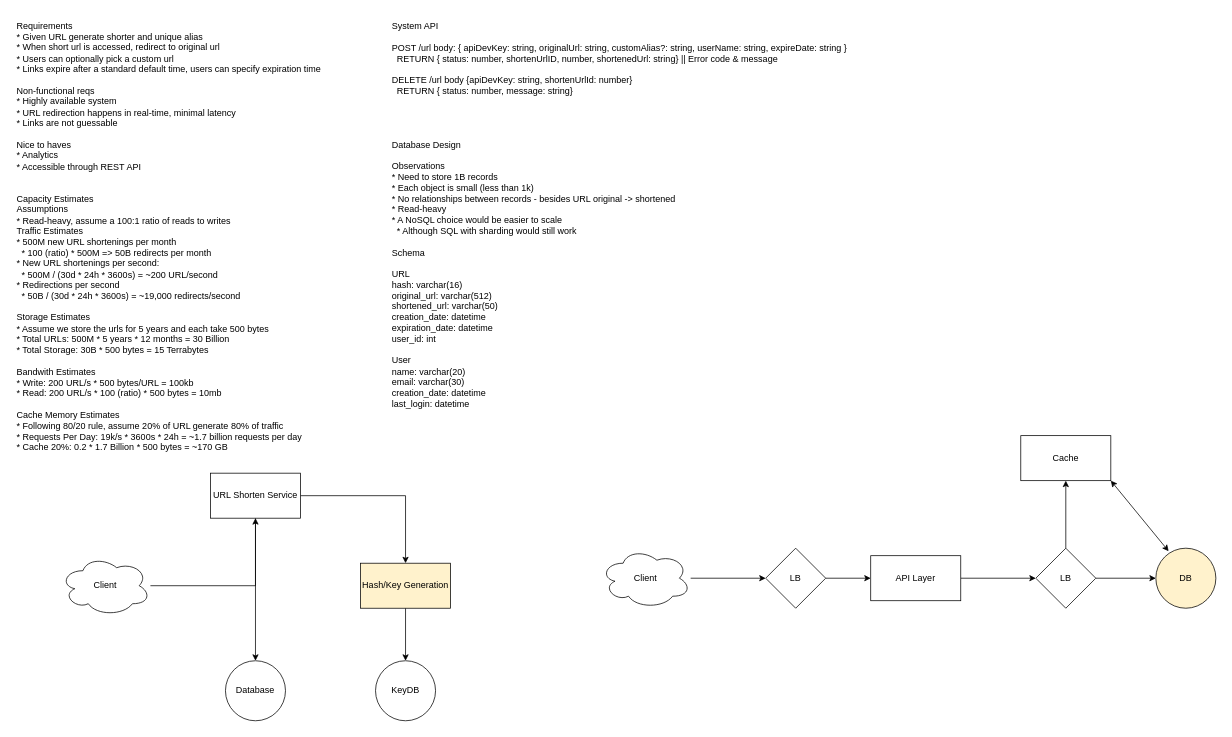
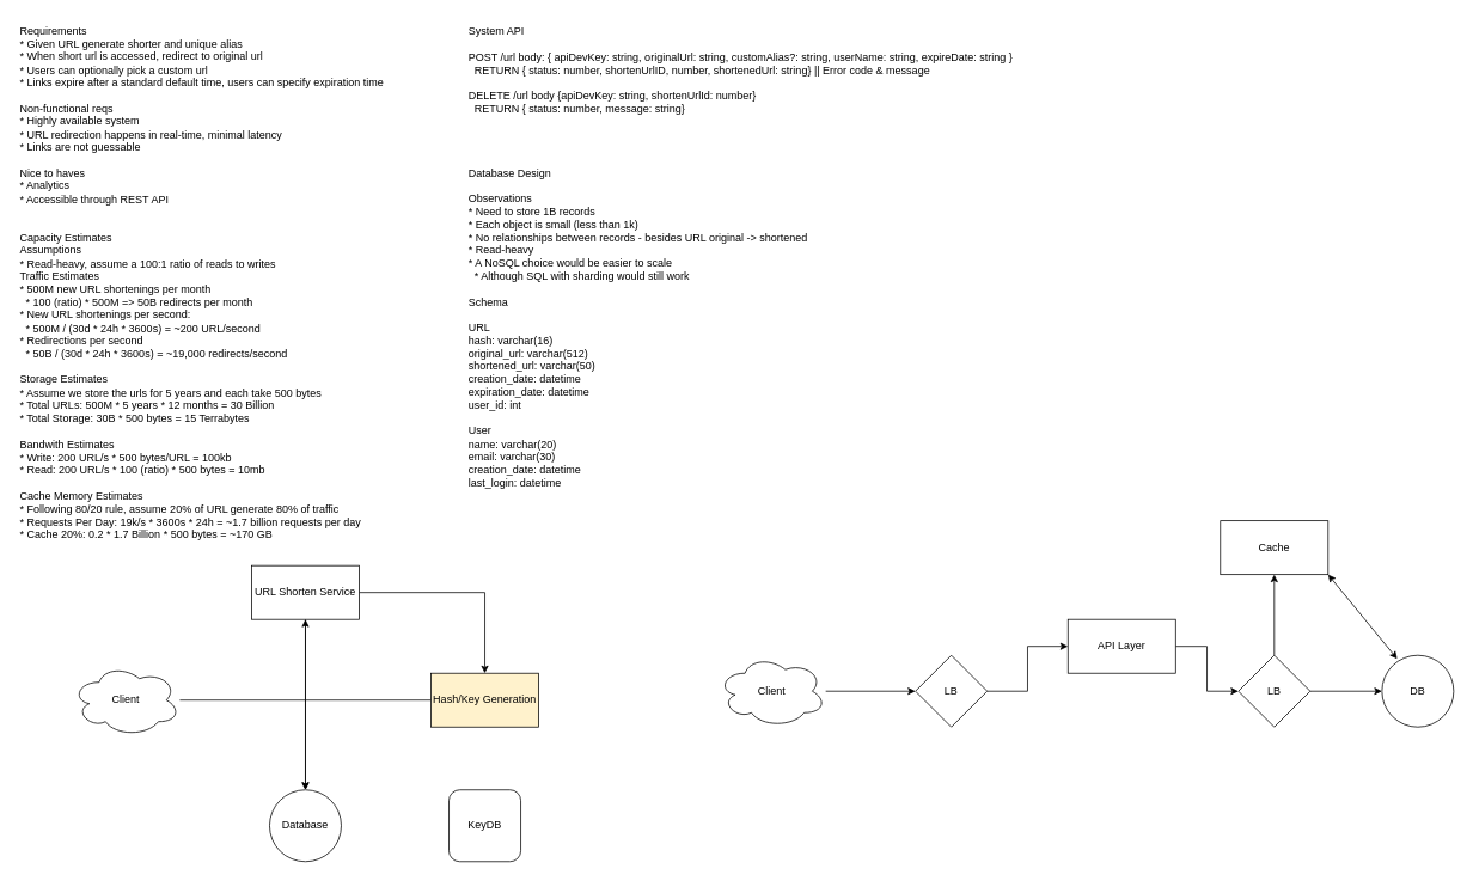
- <mxCell id="19" value="API Layer" style="whiteSpace=wrap;html=1;" vertex="1" parent="1"><mxGeometry x="1160" y="740" width="120" height="60" as="geometry" /></mxCell>
+ <mxCell id="19" value="API Layer" style="whiteSpace=wrap;html=1;" vertex="1" parent="1"><mxGeometry x="1190" y="690" width="120" height="60" as="geometry" /></mxCell>
- <mxCell id="23" value="DB" style="ellipse;whiteSpace=wrap;html=1;fillColor=#fff2cc;" vertex="1" parent="1"><mxGeometry x="1540" y="730" width="80" height="80" as="geometry" /></mxCell>
+ <mxCell id="23" value="DB" style="ellipse;whiteSpace=wrap;html=1;" vertex="1" parent="1"><mxGeometry x="1540" y="730" width="80" height="80" as="geometry" /></mxCell>
- <mxCell id="10" value="" style="edgeStyle=orthogonalEdgeStyle;rounded=0;orthogonalLoop=1;jettySize=auto;html=1;" edge="1" parent="1" source="11" target="13"><mxGeometry relative="1" as="geometry" /></mxCell>
+ <mxCell id="10" value="" style="edgeStyle=orthogonalEdgeStyle;rounded=0;orthogonalLoop=1;jettySize=auto;html=1;" edge="1" parent="1" source="11" target="12"><mxGeometry relative="1" as="geometry" /></mxCell>
- <mxCell id="13" value="KeyDB" style="ellipse;whiteSpace=wrap;html=1;" vertex="1" parent="1"><mxGeometry x="500" y="880" width="80" height="80" as="geometry" /></mxCell>
+ <mxCell id="13" value="KeyDB" style="whiteSpace=wrap;html=1;rounded=1;" vertex="1" parent="1"><mxGeometry x="500" y="880" width="80" height="80" as="geometry" /></mxCell>
